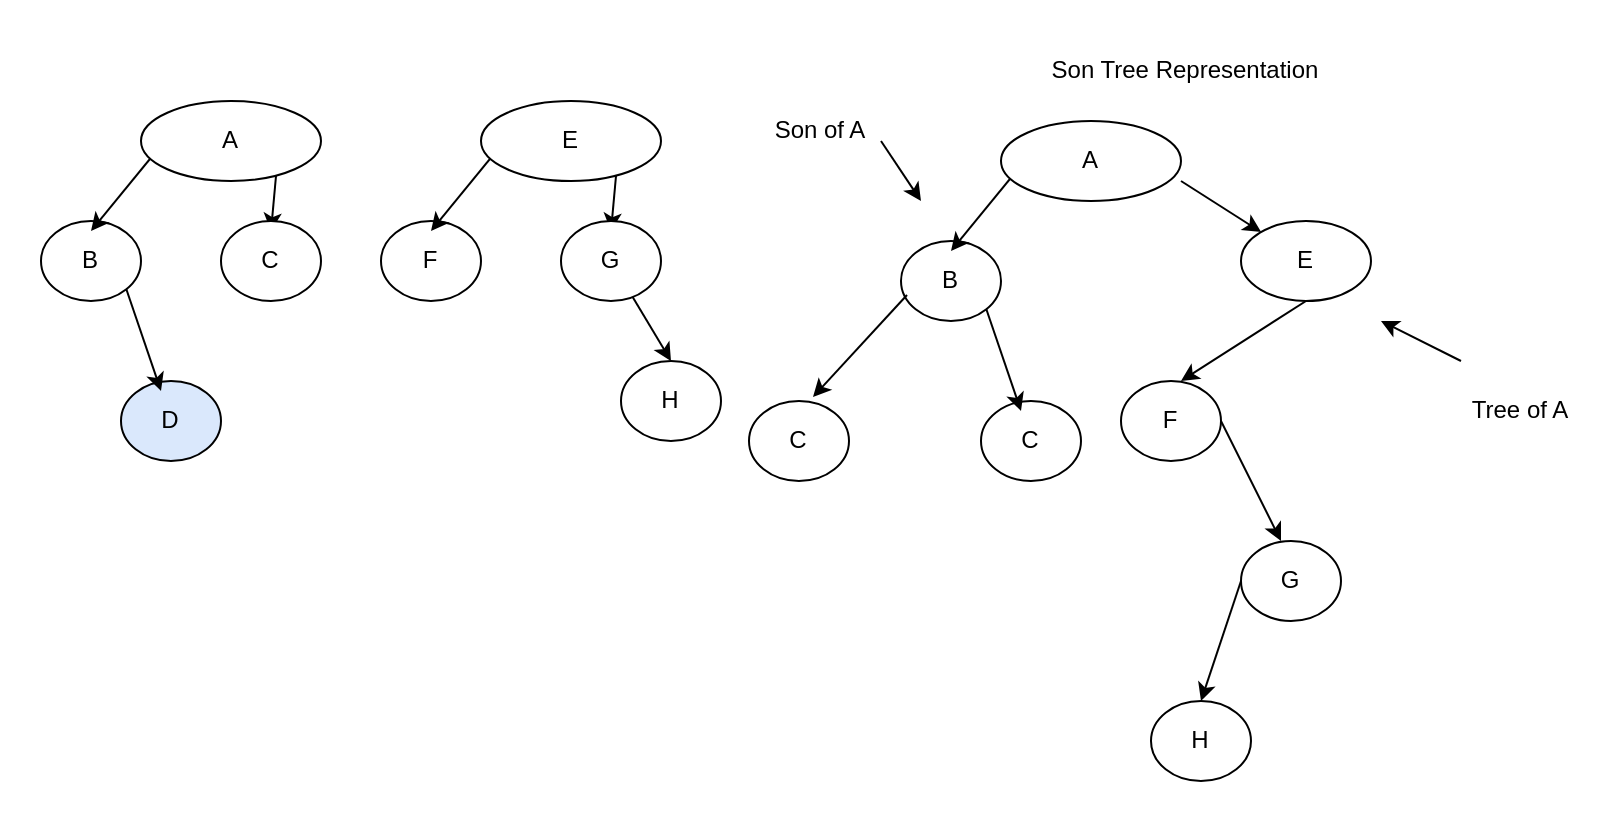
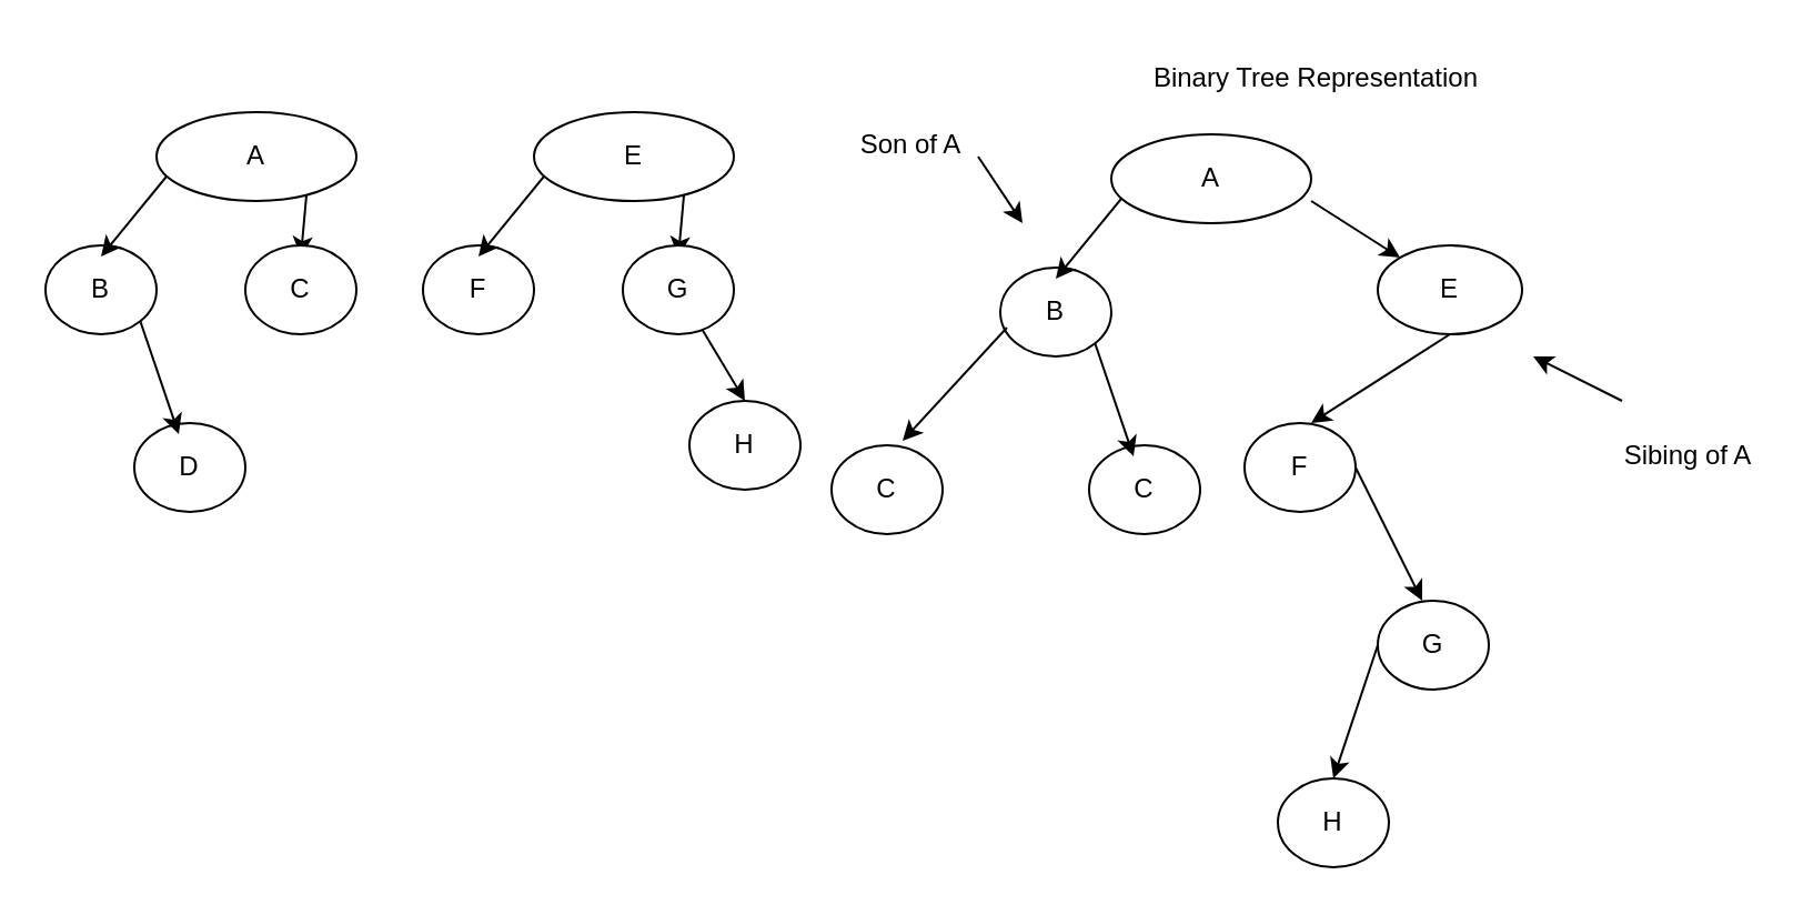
- <mxCell id="16" value="Son Tree Representation" style="text;html=1;align=center;verticalAlign=middle;whiteSpace=wrap;rounded=0;" vertex="1" parent="1"><mxGeometry x="490" y="20" width="205" height="30" as="geometry" /></mxCell>
+ <mxCell id="16" value="Binary Tree Representation" style="text;html=1;align=center;verticalAlign=middle;whiteSpace=wrap;rounded=0;" vertex="1" parent="1"><mxGeometry x="490" y="20" width="205" height="30" as="geometry" /></mxCell>
- <mxCell id="32" value="Tree of A" style="text;html=1;align=center;verticalAlign=middle;whiteSpace=wrap;rounded=0;" vertex="1" parent="1"><mxGeometry x="730" y="190" width="60" height="30" as="geometry" /></mxCell>
+ <mxCell id="32" value="Sibing of A" style="text;html=1;align=center;verticalAlign=middle;whiteSpace=wrap;rounded=0;" vertex="1" parent="1"><mxGeometry x="730" y="190" width="60" height="30" as="geometry" /></mxCell>
- <mxCell id="3" value="D" style="ellipse;whiteSpace=wrap;html=1;fillColor=#dae8fc;" vertex="1" parent="1"><mxGeometry x="60" y="190" width="50" height="40" as="geometry" /></mxCell>
+ <mxCell id="3" value="D" style="ellipse;whiteSpace=wrap;html=1;" vertex="1" parent="1"><mxGeometry x="60" y="190" width="50" height="40" as="geometry" /></mxCell>
